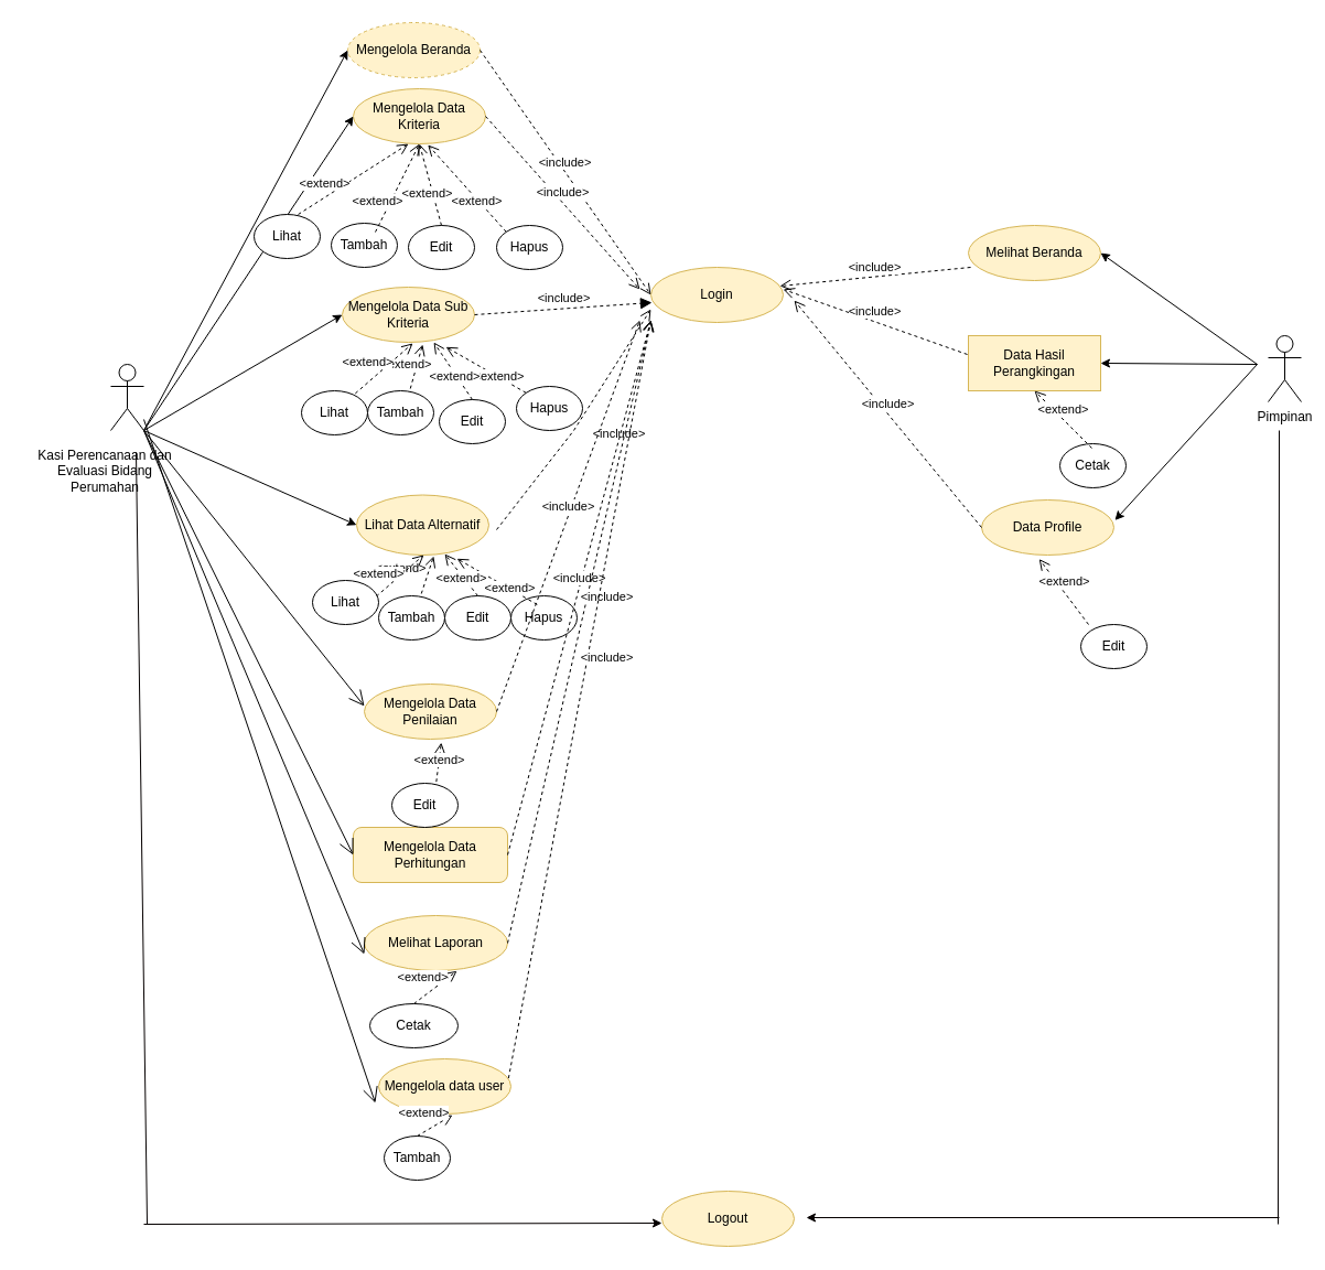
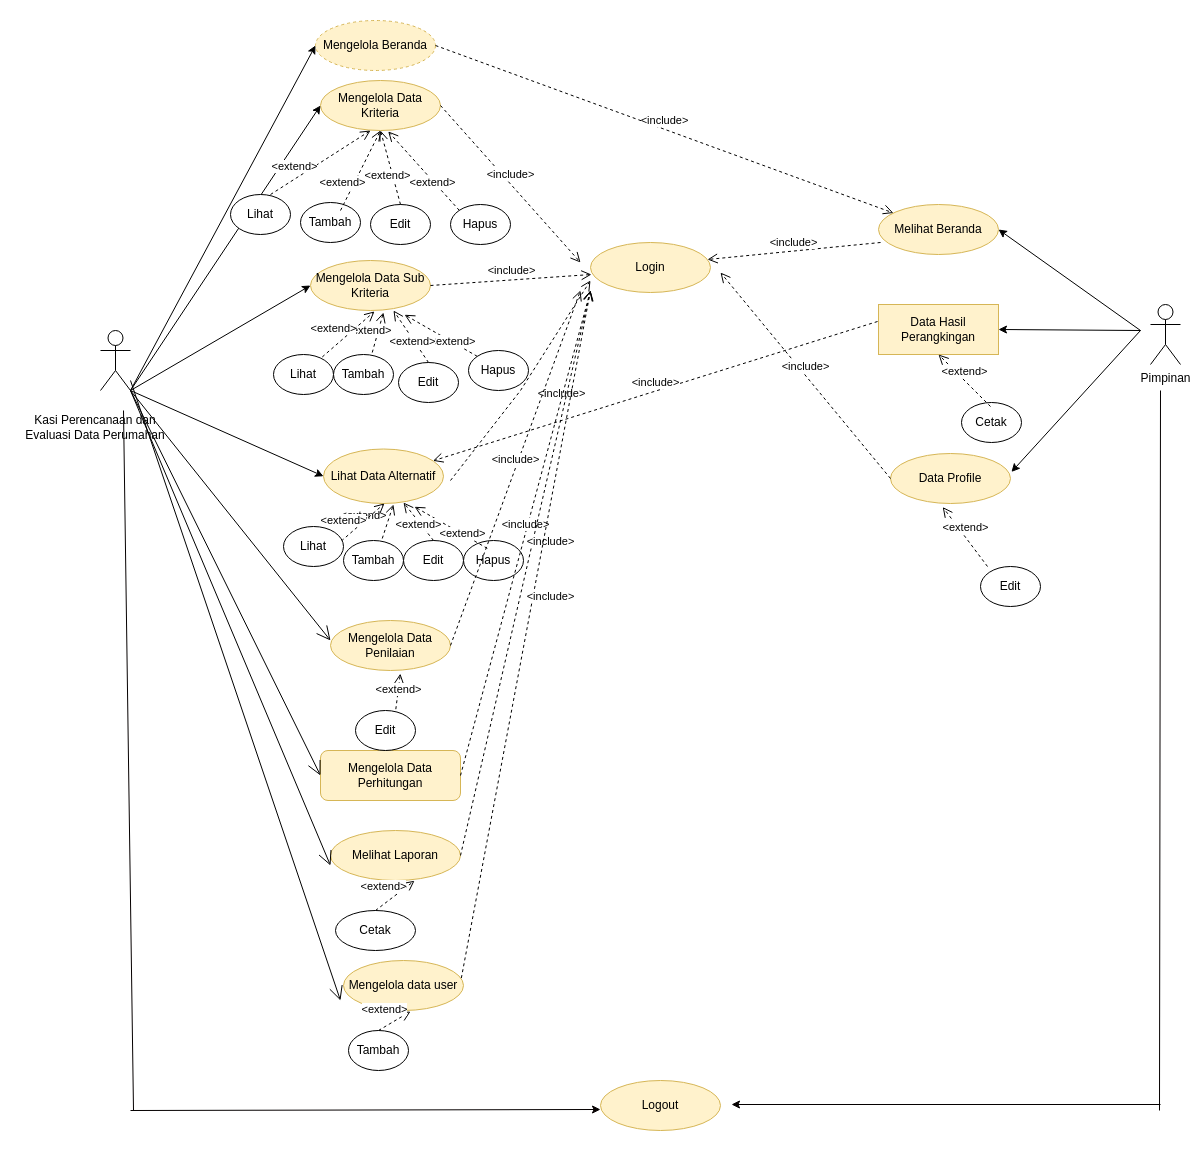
- <mxCell id="15" value="&amp;lt;include&amp;gt;" style="html=1;verticalAlign=bottom;endArrow=open;dashed=1;endSize=8;rounded=0;exitX=1;exitY=0.5;exitDx=0;exitDy=0;entryX=0;entryY=0.5;entryDx=0;entryDy=0;" edge="1" parent="1" source="3" target="7"><mxGeometry relative="1" as="geometry"><mxPoint x="431" y="81" as="sourcePoint" /><mxPoint x="588" y="212" as="targetPoint" /></mxGeometry></mxCell>
+ <mxCell id="15" value="&amp;lt;include&amp;gt;" style="html=1;verticalAlign=bottom;endArrow=open;dashed=1;endSize=8;rounded=0;exitX=1;exitY=0.5;exitDx=0;exitDy=0;" edge="1" parent="1" source="3" target="8"><mxGeometry relative="1" as="geometry"><mxPoint x="431" y="81" as="sourcePoint" /><mxPoint x="588" y="212" as="targetPoint" /></mxGeometry></mxCell>
- <mxCell id="16" value="&amp;lt;include&amp;gt;" style="html=1;verticalAlign=bottom;endArrow=block;dashed=1;endSize=8;rounded=0;exitX=1;exitY=0.5;exitDx=0;exitDy=0;entryX=0.008;entryY=0.64;entryDx=0;entryDy=0;entryPerimeter=0;" edge="1" parent="1" source="6" target="7"><mxGeometry relative="1" as="geometry"><mxPoint x="451" y="155" as="sourcePoint" /><mxPoint x="610" y="287" as="targetPoint" /></mxGeometry></mxCell>
+ <mxCell id="16" value="&amp;lt;include&amp;gt;" style="html=1;verticalAlign=bottom;endArrow=open;dashed=1;endSize=8;rounded=0;exitX=1;exitY=0.5;exitDx=0;exitDy=0;entryX=0.008;entryY=0.64;entryDx=0;entryDy=0;entryPerimeter=0;" edge="1" parent="1" source="6" target="7"><mxGeometry relative="1" as="geometry"><mxPoint x="451" y="155" as="sourcePoint" /><mxPoint x="610" y="287" as="targetPoint" /></mxGeometry></mxCell>
- <mxCell id="20" value="&amp;lt;include&amp;gt;" style="html=1;verticalAlign=bottom;endArrow=open;dashed=1;endSize=8;rounded=0;entryX=1;entryY=0.4;entryDx=0;entryDy=0;entryPerimeter=0;exitX=-0.008;exitY=0.34;exitDx=0;exitDy=0;exitPerimeter=0;" edge="1" parent="1" source="9" target="7"><mxGeometry relative="1" as="geometry"><mxPoint x="870" y="382" as="sourcePoint" /><mxPoint x="717" y="269" as="targetPoint" /></mxGeometry></mxCell>
+ <mxCell id="20" value="&amp;lt;include&amp;gt;" style="html=1;verticalAlign=bottom;endArrow=open;dashed=1;endSize=8;rounded=0;exitX=-0.008;exitY=0.34;exitDx=0;exitDy=0;exitPerimeter=0;" edge="1" parent="1" source="9" target="5"><mxGeometry relative="1" as="geometry"><mxPoint x="870" y="382" as="sourcePoint" /><mxPoint x="717" y="269" as="targetPoint" /></mxGeometry></mxCell>
- <mxCell id="77" value="&lt;span style=&quot;&quot;&gt;Kasi Perencanaan dan&lt;/span&gt;&lt;br style=&quot;border-color: var(--border-color);&quot;&gt;&lt;span style=&quot;&quot;&gt;Evaluasi Bidang Perumahan&lt;/span&gt;" style="text;html=1;strokeColor=none;fillColor=none;align=center;verticalAlign=middle;whiteSpace=wrap;rounded=0;" vertex="1" parent="1"><mxGeometry x="20" y="412" width="150" height="30" as="geometry" /></mxCell>
+ <mxCell id="77" value="&lt;span style=&quot;&quot;&gt;Kasi Perencanaan dan&lt;/span&gt;&lt;br style=&quot;border-color: var(--border-color);&quot;&gt;&lt;span style=&quot;&quot;&gt;Evaluasi Data Perumahan&lt;/span&gt;" style="text;html=1;strokeColor=none;fillColor=none;align=center;verticalAlign=middle;whiteSpace=wrap;rounded=0;" vertex="1" parent="1"><mxGeometry x="20" y="412" width="150" height="30" as="geometry" /></mxCell>
